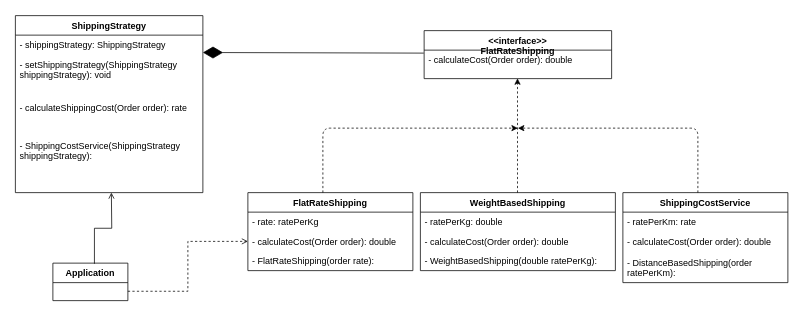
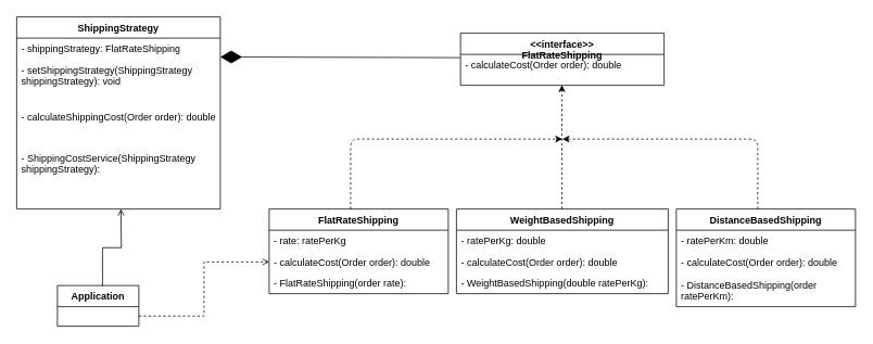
- <mxCell id="3" value="- shippingStrategy: ShippingStrategy" style="text;strokeColor=none;fillColor=none;align=left;verticalAlign=top;spacingLeft=4;spacingRight=4;overflow=hidden;rotatable=0;points=[[0,0.5],[1,0.5]];portConstraint=eastwest;whiteSpace=wrap;html=1;" parent="2" vertex="1"><mxGeometry y="26" width="250" height="26" as="geometry" /></mxCell>
+ <mxCell id="3" value="- shippingStrategy: FlatRateShipping" style="text;strokeColor=none;fillColor=none;align=left;verticalAlign=top;spacingLeft=4;spacingRight=4;overflow=hidden;rotatable=0;points=[[0,0.5],[1,0.5]];portConstraint=eastwest;whiteSpace=wrap;html=1;" parent="2" vertex="1"><mxGeometry y="26" width="250" height="26" as="geometry" /></mxCell>
- <mxCell id="5" value="- calculateShippingCost(Order order): rate" style="text;strokeColor=none;fillColor=none;align=left;verticalAlign=top;spacingLeft=4;spacingRight=4;overflow=hidden;rotatable=0;points=[[0,0.5],[1,0.5]];portConstraint=eastwest;whiteSpace=wrap;html=1;" parent="2" vertex="1"><mxGeometry y="110" width="250" height="50" as="geometry" /></mxCell>
+ <mxCell id="5" value="- calculateShippingCost(Order order): double" style="text;strokeColor=none;fillColor=none;align=left;verticalAlign=top;spacingLeft=4;spacingRight=4;overflow=hidden;rotatable=0;points=[[0,0.5],[1,0.5]];portConstraint=eastwest;whiteSpace=wrap;html=1;" parent="2" vertex="1"><mxGeometry y="110" width="250" height="50" as="geometry" /></mxCell>
- <mxCell id="11" value="ShippingCostService" style="swimlane;fontStyle=1;align=center;verticalAlign=top;childLayout=stackLayout;horizontal=1;startSize=26;horizontalStack=0;resizeParent=1;resizeParentMax=0;resizeLast=0;collapsible=1;marginBottom=0;whiteSpace=wrap;html=1;" parent="1" vertex="1"><mxGeometry x="830" y="256" width="220" height="120" as="geometry" /></mxCell>
+ <mxCell id="11" value="DistanceBasedShipping" style="swimlane;fontStyle=1;align=center;verticalAlign=top;childLayout=stackLayout;horizontal=1;startSize=26;horizontalStack=0;resizeParent=1;resizeParentMax=0;resizeLast=0;collapsible=1;marginBottom=0;whiteSpace=wrap;html=1;" parent="1" vertex="1"><mxGeometry x="830" y="256" width="220" height="120" as="geometry" /></mxCell>
- <mxCell id="12" value="- ratePerKm: rate" style="text;strokeColor=none;fillColor=none;align=left;verticalAlign=top;spacingLeft=4;spacingRight=4;overflow=hidden;rotatable=0;points=[[0,0.5],[1,0.5]];portConstraint=eastwest;whiteSpace=wrap;html=1;" parent="11" vertex="1"><mxGeometry y="26" width="220" height="26" as="geometry" /></mxCell>
+ <mxCell id="12" value="- ratePerKm: double" style="text;strokeColor=none;fillColor=none;align=left;verticalAlign=top;spacingLeft=4;spacingRight=4;overflow=hidden;rotatable=0;points=[[0,0.5],[1,0.5]];portConstraint=eastwest;whiteSpace=wrap;html=1;" parent="11" vertex="1"><mxGeometry y="26" width="220" height="26" as="geometry" /></mxCell>
